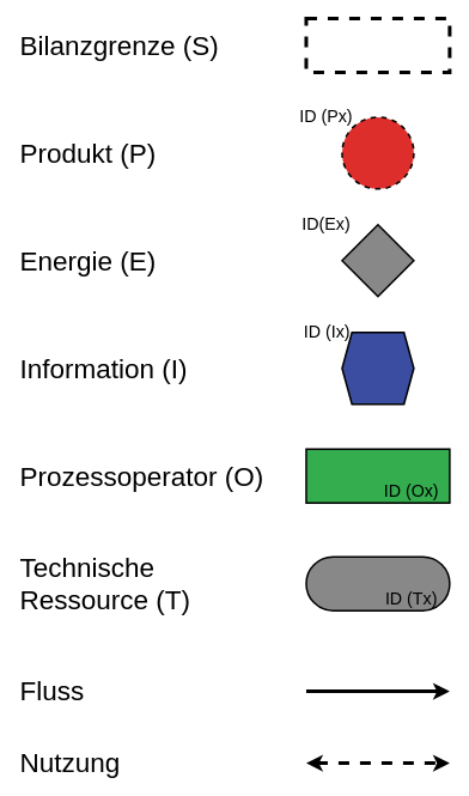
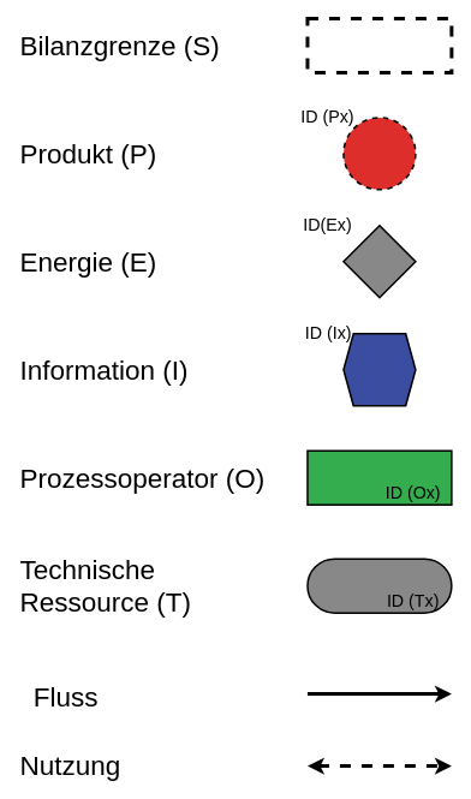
- <mxCell id="16" value="&lt;font style=&quot;font-size: 30px;&quot;&gt;Fluss&lt;/font&gt;" style="text;html=1;align=left;verticalAlign=middle;whiteSpace=wrap;rounded=0;" parent="1" vertex="1"><mxGeometry x="20" y="754" width="250" height="30" as="geometry" /></mxCell>
+ <mxCell id="16" value="&lt;font style=&quot;font-size: 30px;&quot;&gt;Fluss&lt;/font&gt;" style="text;html=1;align=left;verticalAlign=middle;whiteSpace=wrap;rounded=0;" parent="1" vertex="1"><mxGeometry x="35" y="759" width="250" height="30" as="geometry" /></mxCell>
